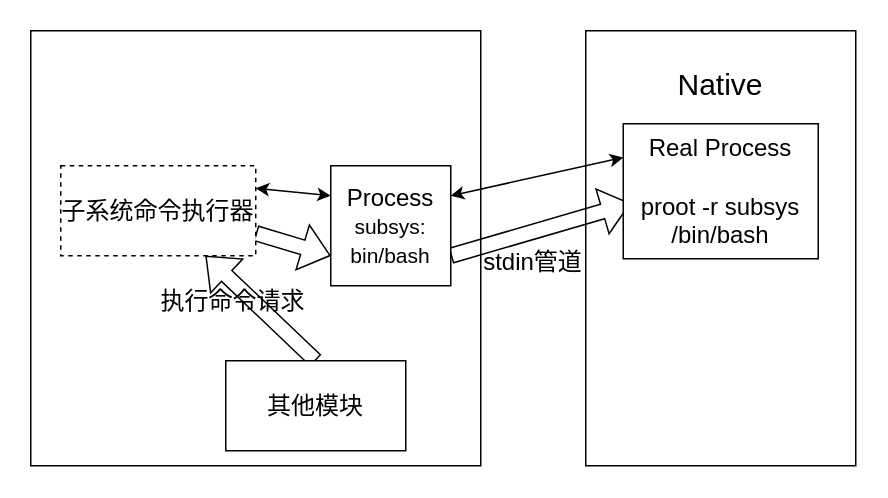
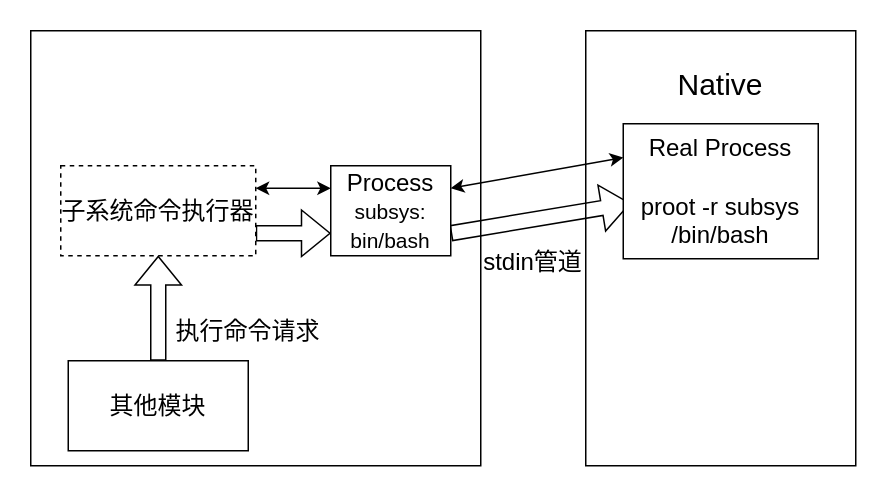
- <mxCell id="8" value="Process&lt;br&gt;&lt;font style=&quot;font-size: 14px&quot;&gt;subsys: bin/bash&lt;/font&gt;" style="rounded=0;whiteSpace=wrap;html=1;fontSize=16;" vertex="1" parent="1"><mxGeometry x="220" y="110" width="80" height="80" as="geometry" /></mxCell>
+ <mxCell id="8" value="Process&lt;br&gt;&lt;font style=&quot;font-size: 14px&quot;&gt;subsys: bin/bash&lt;/font&gt;" style="rounded=0;whiteSpace=wrap;html=1;fontSize=16;" vertex="1" parent="1"><mxGeometry x="220" y="110" width="80" height="60" as="geometry" /></mxCell>
- <mxCell id="14" value="执行命令请求" style="text;html=1;strokeColor=none;fillColor=none;align=center;verticalAlign=middle;whiteSpace=wrap;rounded=0;fontSize=16;" vertex="1" parent="1"><mxGeometry x="105" y="190" width="100" height="20" as="geometry" /></mxCell>
+ <mxCell id="14" value="执行命令请求" style="text;html=1;strokeColor=none;fillColor=none;align=center;verticalAlign=middle;whiteSpace=wrap;rounded=0;fontSize=16;" vertex="1" parent="1"><mxGeometry x="115" y="210" width="100" height="20" as="geometry" /></mxCell>
- <mxCell id="13" value="其他模块" style="rounded=0;whiteSpace=wrap;html=1;fontSize=16;" vertex="1" parent="1"><mxGeometry x="150" y="240" width="120" height="60" as="geometry" /></mxCell>
+ <mxCell id="13" value="其他模块" style="rounded=0;whiteSpace=wrap;html=1;fontSize=16;" vertex="1" parent="1"><mxGeometry x="45" y="240" width="120" height="60" as="geometry" /></mxCell>
